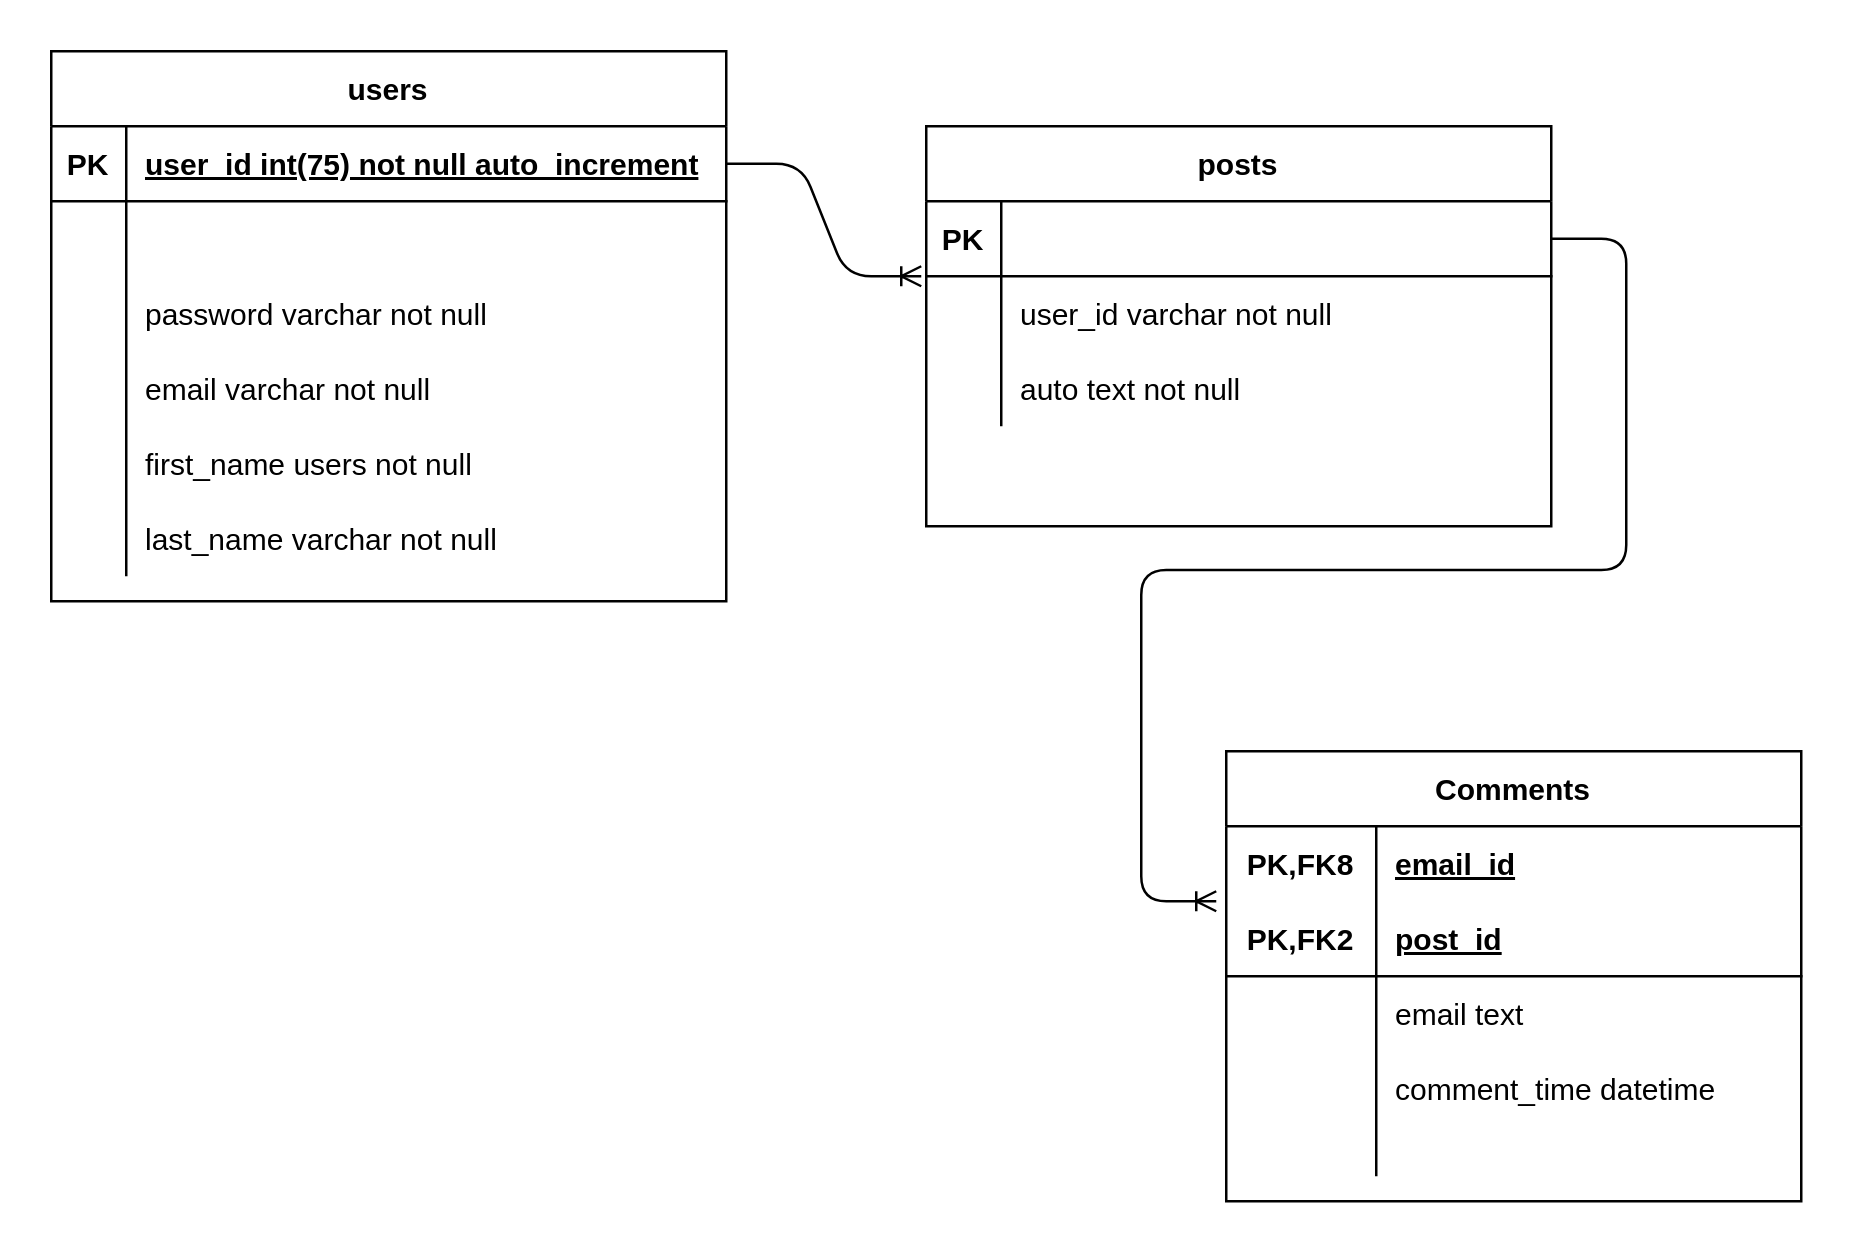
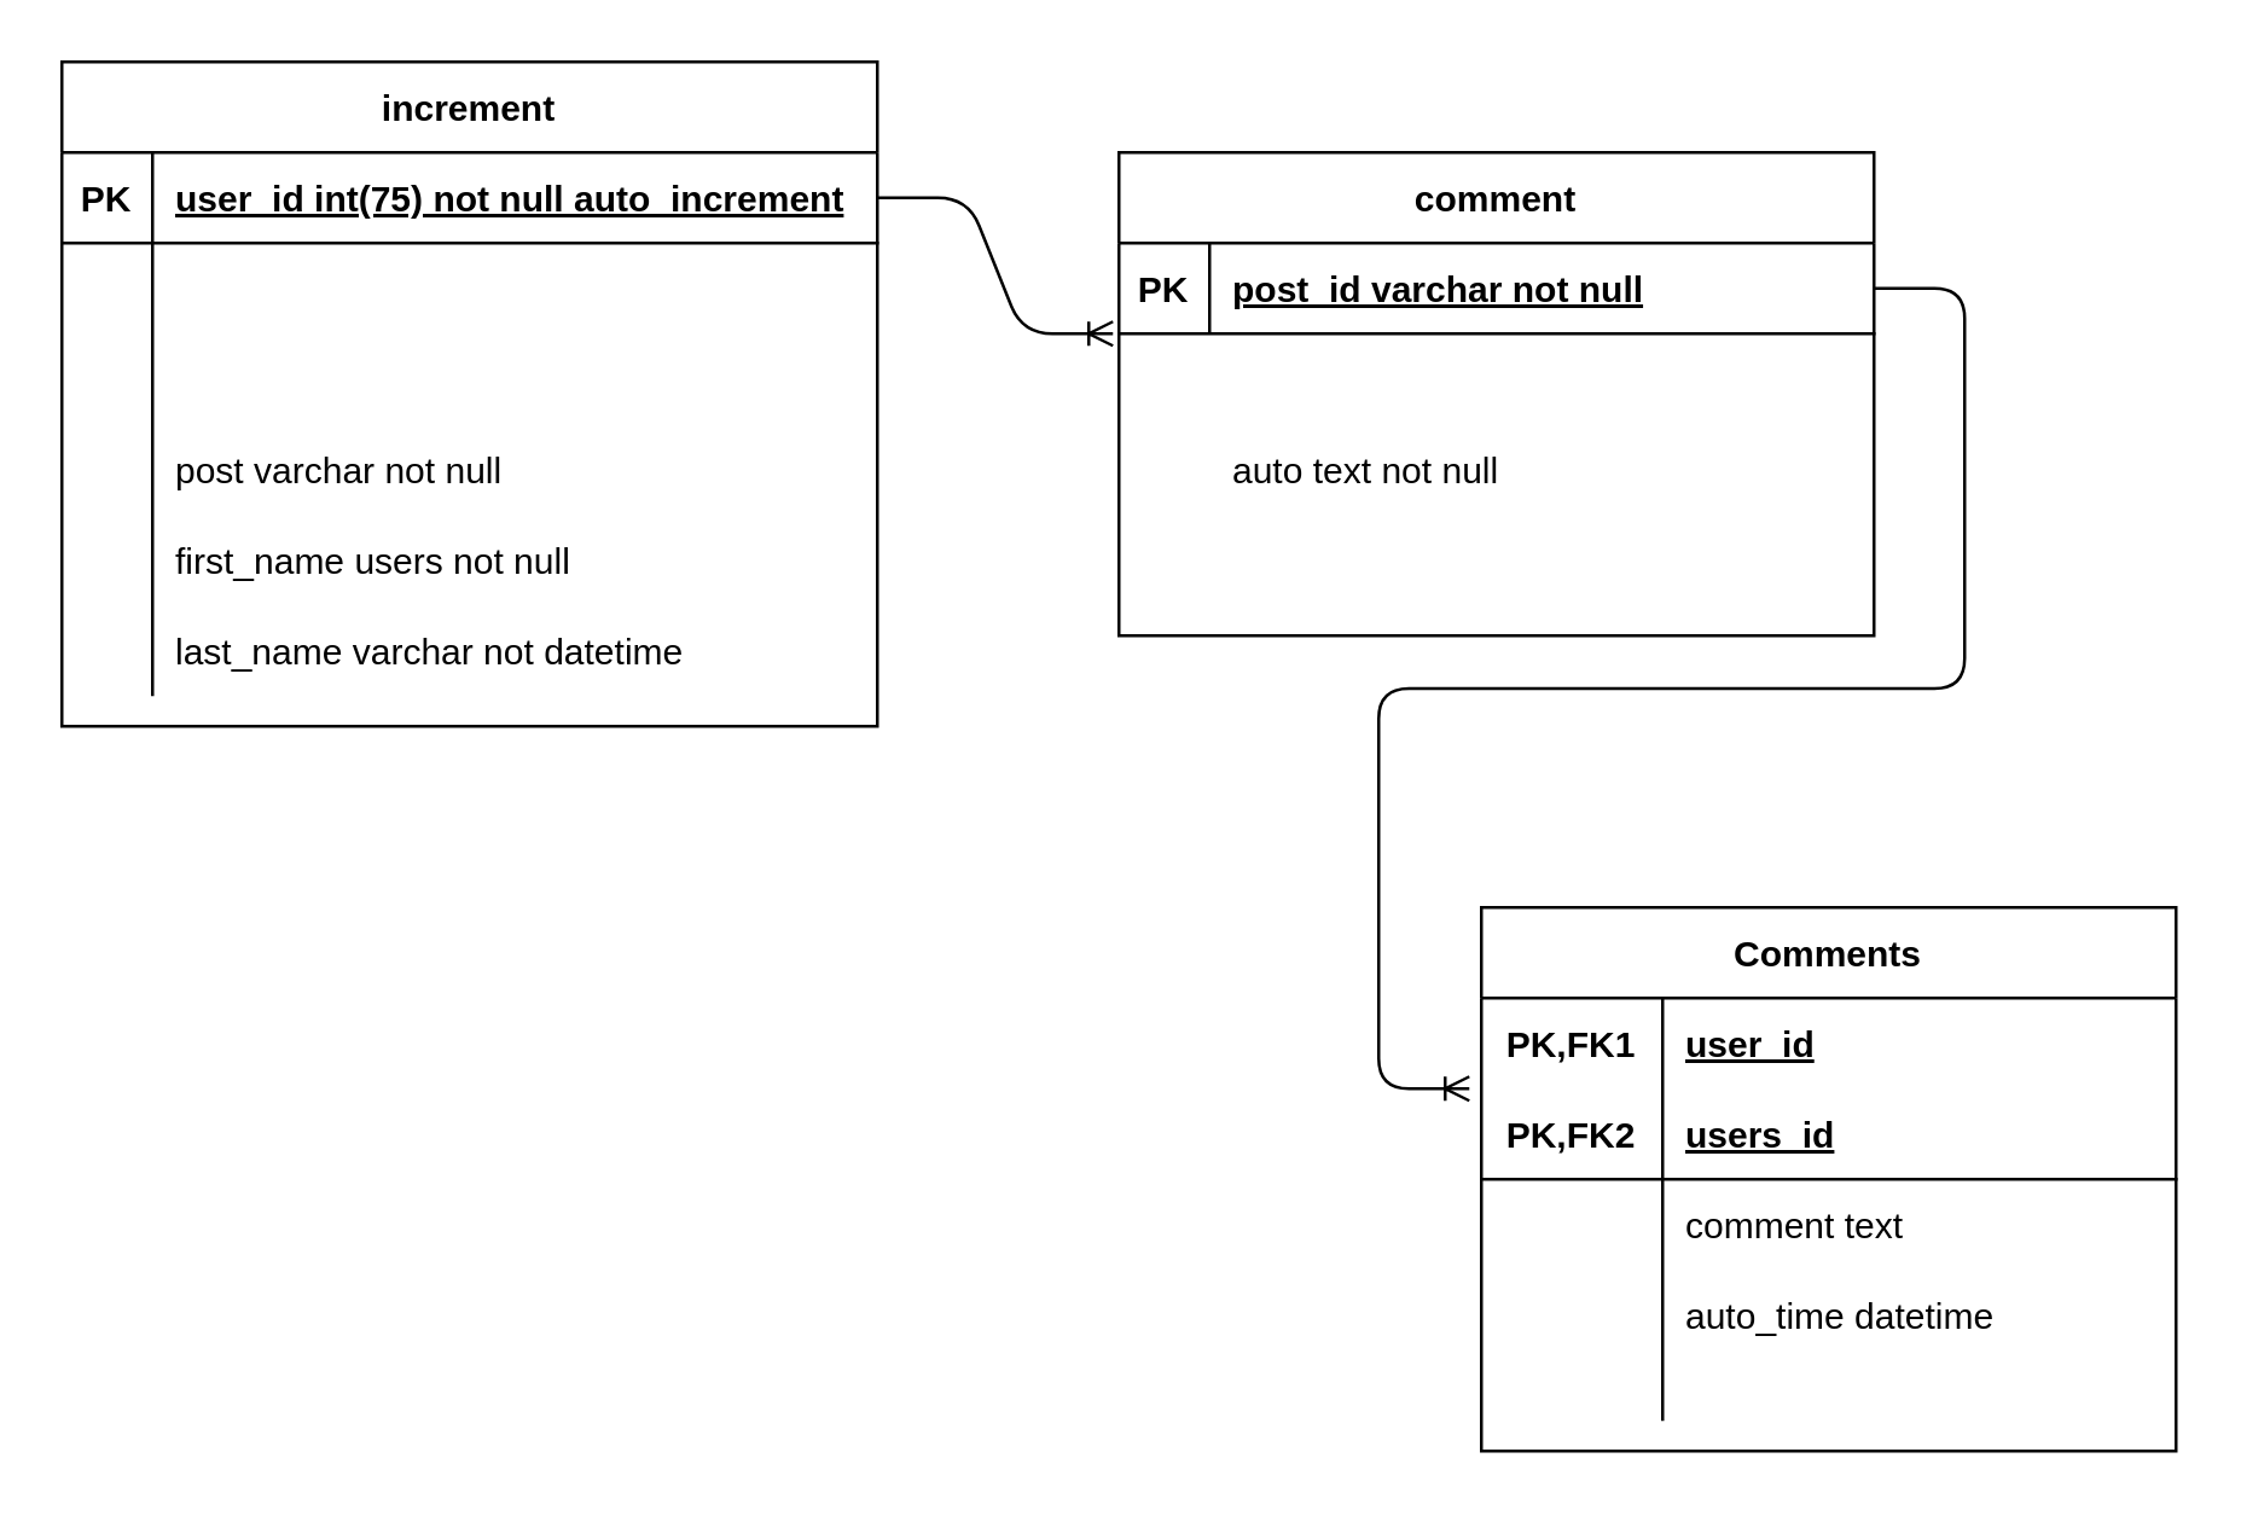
- <mxCell id="13" value="users" style="shape=table;startSize=30;container=1;collapsible=1;childLayout=tableLayout;fixedRows=1;rowLines=0;fontStyle=1;align=center;resizeLast=1;" parent="1" vertex="1"><mxGeometry x="20" y="20" width="270" height="220" as="geometry" /></mxCell>
+ <mxCell id="13" value="increment" style="shape=table;startSize=30;container=1;collapsible=1;childLayout=tableLayout;fixedRows=1;rowLines=0;fontStyle=1;align=center;resizeLast=1;" parent="1" vertex="1"><mxGeometry x="20" y="20" width="270" height="220" as="geometry" /></mxCell>
- <mxCell id="2" value="posts" style="shape=table;startSize=30;container=1;collapsible=1;childLayout=tableLayout;fixedRows=1;rowLines=0;fontStyle=1;align=center;resizeLast=1;" parent="1" vertex="1"><mxGeometry x="370" y="50" width="250" height="160" as="geometry" /></mxCell>
+ <mxCell id="2" value="comment" style="shape=table;startSize=30;container=1;collapsible=1;childLayout=tableLayout;fixedRows=1;rowLines=0;fontStyle=1;align=center;resizeLast=1;" parent="1" vertex="1"><mxGeometry x="370" y="50" width="250" height="160" as="geometry" /></mxCell>
+ <mxCell id="5" value="post_id varchar not null" style="shape=partialRectangle;overflow=hidden;connectable=0;fillColor=none;top=0;left=0;bottom=0;right=0;align=left;spacingLeft=6;fontStyle=5;" parent="3" vertex="1"><mxGeometry x="30" width="220" height="30" as="geometry" /></mxCell>
- <mxCell id="21" value="password varchar not null" style="shape=partialRectangle;connectable=0;fillColor=none;top=0;left=0;bottom=0;right=0;align=left;spacingLeft=6;overflow=hidden;" vertex="1" parent="19"><mxGeometry x="30" width="240" height="30" as="geometry" /></mxCell>
- <mxCell id="7" value="user_id varchar not null" style="shape=partialRectangle;overflow=hidden;connectable=0;fillColor=none;top=0;left=0;bottom=0;right=0;align=left;spacingLeft=6;" parent="6" vertex="1"><mxGeometry x="30" width="220" height="30" as="geometry" /></mxCell>
- <mxCell id="24" value="email varchar not null" style="shape=partialRectangle;connectable=0;fillColor=none;top=0;left=0;bottom=0;right=0;align=left;spacingLeft=6;overflow=hidden;" vertex="1" parent="22"><mxGeometry x="30" width="240" height="30" as="geometry" /></mxCell>
+ <mxCell id="24" value="post varchar not null" style="shape=partialRectangle;connectable=0;fillColor=none;top=0;left=0;bottom=0;right=0;align=left;spacingLeft=6;overflow=hidden;" vertex="1" parent="22"><mxGeometry x="30" width="240" height="30" as="geometry" /></mxCell>
- <mxCell id="30" value="last_name varchar not null" style="shape=partialRectangle;connectable=0;fillColor=none;top=0;left=0;bottom=0;right=0;align=left;spacingLeft=6;overflow=hidden;" vertex="1" parent="28"><mxGeometry x="30" width="240" height="30" as="geometry" /></mxCell>
+ <mxCell id="30" value="last_name varchar not datetime" style="shape=partialRectangle;connectable=0;fillColor=none;top=0;left=0;bottom=0;right=0;align=left;spacingLeft=6;overflow=hidden;" vertex="1" parent="28"><mxGeometry x="30" width="240" height="30" as="geometry" /></mxCell>
- <mxCell id="33" value="PK,FK8" style="shape=partialRectangle;connectable=0;fillColor=none;top=0;left=0;bottom=0;right=0;fontStyle=1;overflow=hidden;" vertex="1" parent="32"><mxGeometry width="60" height="30" as="geometry" /></mxCell>
+ <mxCell id="33" value="PK,FK1" style="shape=partialRectangle;connectable=0;fillColor=none;top=0;left=0;bottom=0;right=0;fontStyle=1;overflow=hidden;" vertex="1" parent="32"><mxGeometry width="60" height="30" as="geometry" /></mxCell>
- <mxCell id="34" value="email_id" style="shape=partialRectangle;connectable=0;fillColor=none;top=0;left=0;bottom=0;right=0;align=left;spacingLeft=6;fontStyle=5;overflow=hidden;" vertex="1" parent="32"><mxGeometry x="60" width="170" height="30" as="geometry" /></mxCell>
+ <mxCell id="34" value="user_id" style="shape=partialRectangle;connectable=0;fillColor=none;top=0;left=0;bottom=0;right=0;align=left;spacingLeft=6;fontStyle=5;overflow=hidden;" vertex="1" parent="32"><mxGeometry x="60" width="170" height="30" as="geometry" /></mxCell>
- <mxCell id="37" value="post_id" style="shape=partialRectangle;connectable=0;fillColor=none;top=0;left=0;bottom=0;right=0;align=left;spacingLeft=6;fontStyle=5;overflow=hidden;" vertex="1" parent="35"><mxGeometry x="60" width="170" height="30" as="geometry" /></mxCell>
+ <mxCell id="37" value="users_id" style="shape=partialRectangle;connectable=0;fillColor=none;top=0;left=0;bottom=0;right=0;align=left;spacingLeft=6;fontStyle=5;overflow=hidden;" vertex="1" parent="35"><mxGeometry x="60" width="170" height="30" as="geometry" /></mxCell>
- <mxCell id="40" value="email text" style="shape=partialRectangle;connectable=0;fillColor=none;top=0;left=0;bottom=0;right=0;align=left;spacingLeft=6;overflow=hidden;" vertex="1" parent="38"><mxGeometry x="60" width="170" height="30" as="geometry" /></mxCell>
+ <mxCell id="40" value="comment text" style="shape=partialRectangle;connectable=0;fillColor=none;top=0;left=0;bottom=0;right=0;align=left;spacingLeft=6;overflow=hidden;" vertex="1" parent="38"><mxGeometry x="60" width="170" height="30" as="geometry" /></mxCell>
- <mxCell id="43" value="comment_time datetime" style="shape=partialRectangle;connectable=0;fillColor=none;top=0;left=0;bottom=0;right=0;align=left;spacingLeft=6;overflow=hidden;" vertex="1" parent="41"><mxGeometry x="60" width="170" height="30" as="geometry" /></mxCell>
+ <mxCell id="43" value="auto_time datetime" style="shape=partialRectangle;connectable=0;fillColor=none;top=0;left=0;bottom=0;right=0;align=left;spacingLeft=6;overflow=hidden;" vertex="1" parent="41"><mxGeometry x="60" width="170" height="30" as="geometry" /></mxCell>
